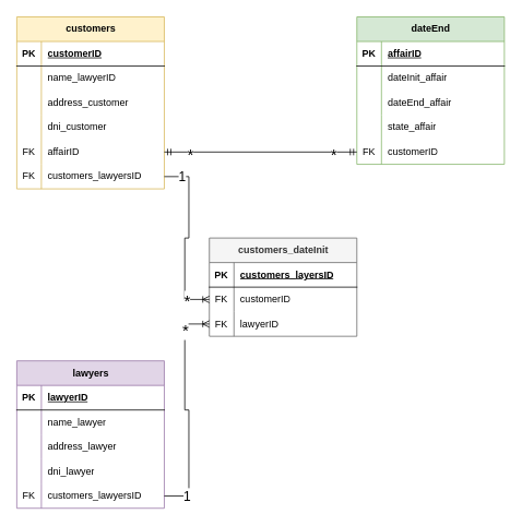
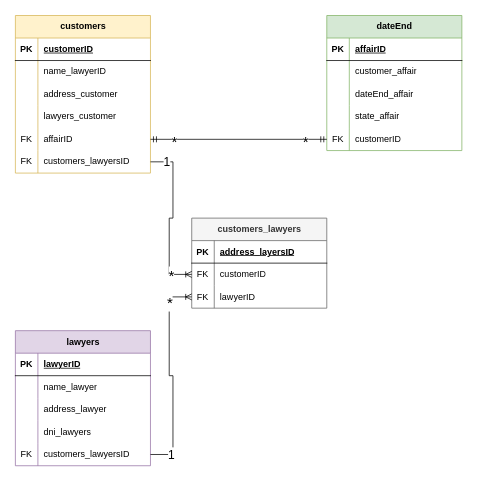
- <mxCell id="27" value="dateInit_affair" style="shape=partialRectangle;connectable=0;fillColor=none;top=0;left=0;bottom=0;right=0;align=left;spacingLeft=6;overflow=hidden;whiteSpace=wrap;html=1;" parent="25" vertex="1"><mxGeometry x="30" width="150" height="30" as="geometry"><mxRectangle width="150" height="30" as="alternateBounds" /></mxGeometry></mxCell>
+ <mxCell id="27" value="customer_affair" style="shape=partialRectangle;connectable=0;fillColor=none;top=0;left=0;bottom=0;right=0;align=left;spacingLeft=6;overflow=hidden;whiteSpace=wrap;html=1;" parent="25" vertex="1"><mxGeometry x="30" width="150" height="30" as="geometry"><mxRectangle width="150" height="30" as="alternateBounds" /></mxGeometry></mxCell>
- <mxCell id="14" value="dni_customer" style="shape=partialRectangle;connectable=0;fillColor=none;top=0;left=0;bottom=0;right=0;align=left;spacingLeft=6;overflow=hidden;whiteSpace=wrap;html=1;" parent="12" vertex="1"><mxGeometry x="30" width="150" height="30" as="geometry"><mxRectangle width="150" height="30" as="alternateBounds" /></mxGeometry></mxCell>
+ <mxCell id="14" value="lawyers_customer" style="shape=partialRectangle;connectable=0;fillColor=none;top=0;left=0;bottom=0;right=0;align=left;spacingLeft=6;overflow=hidden;whiteSpace=wrap;html=1;" parent="12" vertex="1"><mxGeometry x="30" width="150" height="30" as="geometry"><mxRectangle width="150" height="30" as="alternateBounds" /></mxGeometry></mxCell>
- <mxCell id="56" value="customers_dateInit" style="shape=table;startSize=30;container=1;collapsible=1;childLayout=tableLayout;fixedRows=1;rowLines=0;fontStyle=1;align=center;resizeLast=1;html=1;fillColor=#f5f5f5;fontColor=#333333;strokeColor=#666666;" vertex="1" parent="1"><mxGeometry x="255" y="290" width="180" height="120" as="geometry" /></mxCell>
+ <mxCell id="56" value="customers_lawyers" style="shape=table;startSize=30;container=1;collapsible=1;childLayout=tableLayout;fixedRows=1;rowLines=0;fontStyle=1;align=center;resizeLast=1;html=1;fillColor=#f5f5f5;fontColor=#333333;strokeColor=#666666;" vertex="1" parent="1"><mxGeometry x="255" y="290" width="180" height="120" as="geometry" /></mxCell>
- <mxCell id="59" value="customers_layersID" style="shape=partialRectangle;connectable=0;fillColor=none;top=0;left=0;bottom=0;right=0;align=left;spacingLeft=6;fontStyle=5;overflow=hidden;whiteSpace=wrap;html=1;" vertex="1" parent="57"><mxGeometry x="30" width="150" height="30" as="geometry"><mxRectangle width="150" height="30" as="alternateBounds" /></mxGeometry></mxCell>
+ <mxCell id="59" value="address_layersID" style="shape=partialRectangle;connectable=0;fillColor=none;top=0;left=0;bottom=0;right=0;align=left;spacingLeft=6;fontStyle=5;overflow=hidden;whiteSpace=wrap;html=1;" vertex="1" parent="57"><mxGeometry x="30" width="150" height="30" as="geometry"><mxRectangle width="150" height="30" as="alternateBounds" /></mxGeometry></mxCell>
- <mxCell id="49" value="dni_lawyer" style="shape=partialRectangle;connectable=0;fillColor=none;top=0;left=0;bottom=0;right=0;align=left;spacingLeft=6;overflow=hidden;whiteSpace=wrap;html=1;" parent="47" vertex="1"><mxGeometry x="30" width="150" height="30" as="geometry"><mxRectangle width="150" height="30" as="alternateBounds" /></mxGeometry></mxCell>
+ <mxCell id="49" value="dni_lawyers" style="shape=partialRectangle;connectable=0;fillColor=none;top=0;left=0;bottom=0;right=0;align=left;spacingLeft=6;overflow=hidden;whiteSpace=wrap;html=1;" parent="47" vertex="1"><mxGeometry x="30" width="150" height="30" as="geometry"><mxRectangle width="150" height="30" as="alternateBounds" /></mxGeometry></mxCell>
